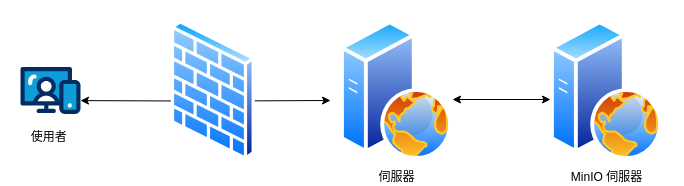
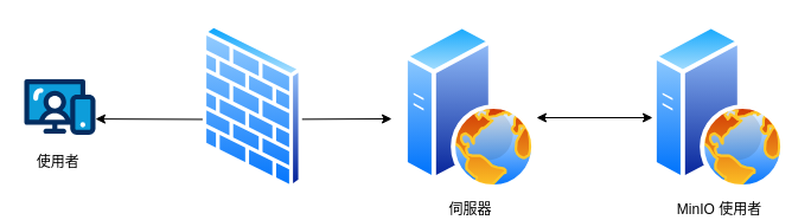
- <mxCell id="4" value="MinIO 伺服器" style="image;aspect=fixed;perimeter=ellipsePerimeter;html=1;align=center;shadow=0;dashed=0;spacingTop=3;image=img/lib/active_directory/web_server.svg;" parent="1" vertex="1"><mxGeometry x="550" y="20" width="112" height="140" as="geometry" /></mxCell>
+ <mxCell id="4" value="MinIO 使用者" style="image;aspect=fixed;perimeter=ellipsePerimeter;html=1;align=center;shadow=0;dashed=0;spacingTop=3;image=img/lib/active_directory/web_server.svg;" parent="1" vertex="1"><mxGeometry x="550" y="20" width="112" height="140" as="geometry" /></mxCell>
